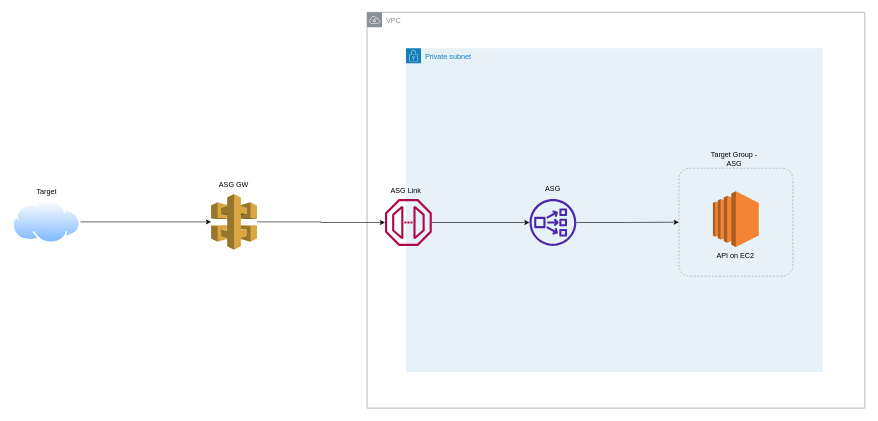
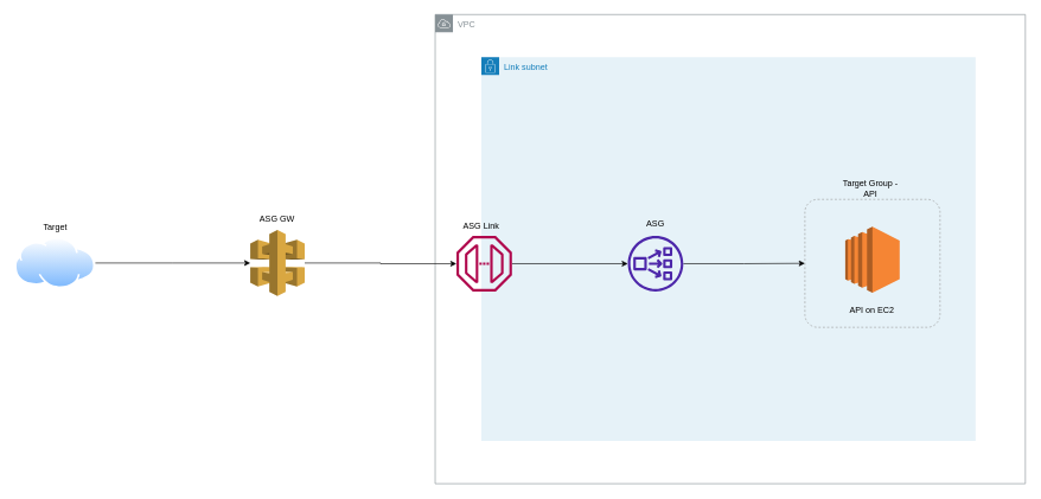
- <mxCell id="3" value="Private subnet" style="points=[[0,0],[0.25,0],[0.5,0],[0.75,0],[1,0],[1,0.25],[1,0.5],[1,0.75],[1,1],[0.75,1],[0.5,1],[0.25,1],[0,1],[0,0.75],[0,0.5],[0,0.25]];outlineConnect=0;gradientColor=none;html=1;whiteSpace=wrap;fontSize=12;fontStyle=0;container=1;pointerEvents=0;collapsible=0;recursiveResize=0;shape=mxgraph.aws4.group;grIcon=mxgraph.aws4.group_security_group;grStroke=0;strokeColor=#147EBA;fillColor=#E6F2F8;verticalAlign=top;align=left;spacingLeft=30;fontColor=#147EBA;dashed=0;" vertex="1" parent="1"><mxGeometry x="676" y="80" width="695" height="540" as="geometry" /></mxCell>
+ <mxCell id="3" value="Link subnet" style="points=[[0,0],[0.25,0],[0.5,0],[0.75,0],[1,0],[1,0.25],[1,0.5],[1,0.75],[1,1],[0.75,1],[0.5,1],[0.25,1],[0,1],[0,0.75],[0,0.5],[0,0.25]];outlineConnect=0;gradientColor=none;html=1;whiteSpace=wrap;fontSize=12;fontStyle=0;container=1;pointerEvents=0;collapsible=0;recursiveResize=0;shape=mxgraph.aws4.group;grIcon=mxgraph.aws4.group_security_group;grStroke=0;strokeColor=#147EBA;fillColor=#E6F2F8;verticalAlign=top;align=left;spacingLeft=30;fontColor=#147EBA;dashed=0;" vertex="1" parent="1"><mxGeometry x="676" y="80" width="695" height="540" as="geometry" /></mxCell>
- <mxCell id="7" value="Target Group - ASG" style="text;html=1;strokeColor=none;fillColor=none;align=center;verticalAlign=middle;whiteSpace=wrap;rounded=0;" vertex="1" parent="1"><mxGeometry x="1181" y="250" width="85" height="30" as="geometry" /></mxCell>
+ <mxCell id="7" value="Target Group - API" style="text;html=1;strokeColor=none;fillColor=none;align=center;verticalAlign=middle;whiteSpace=wrap;rounded=0;" vertex="1" parent="1"><mxGeometry x="1181" y="250" width="85" height="30" as="geometry" /></mxCell>
- <mxCell id="19" value="API on EC2" style="text;html=1;strokeColor=none;fillColor=none;align=center;verticalAlign=middle;whiteSpace=wrap;rounded=0;" vertex="1" parent="1"><mxGeometry x="1188" y="411.5" width="75" height="30" as="geometry" /></mxCell>
+ <mxCell id="19" value="API on EC2" style="text;html=1;strokeColor=none;fillColor=none;align=center;verticalAlign=middle;whiteSpace=wrap;rounded=0;" vertex="1" parent="1"><mxGeometry x="1188" y="421.5" width="75" height="30" as="geometry" /></mxCell>
